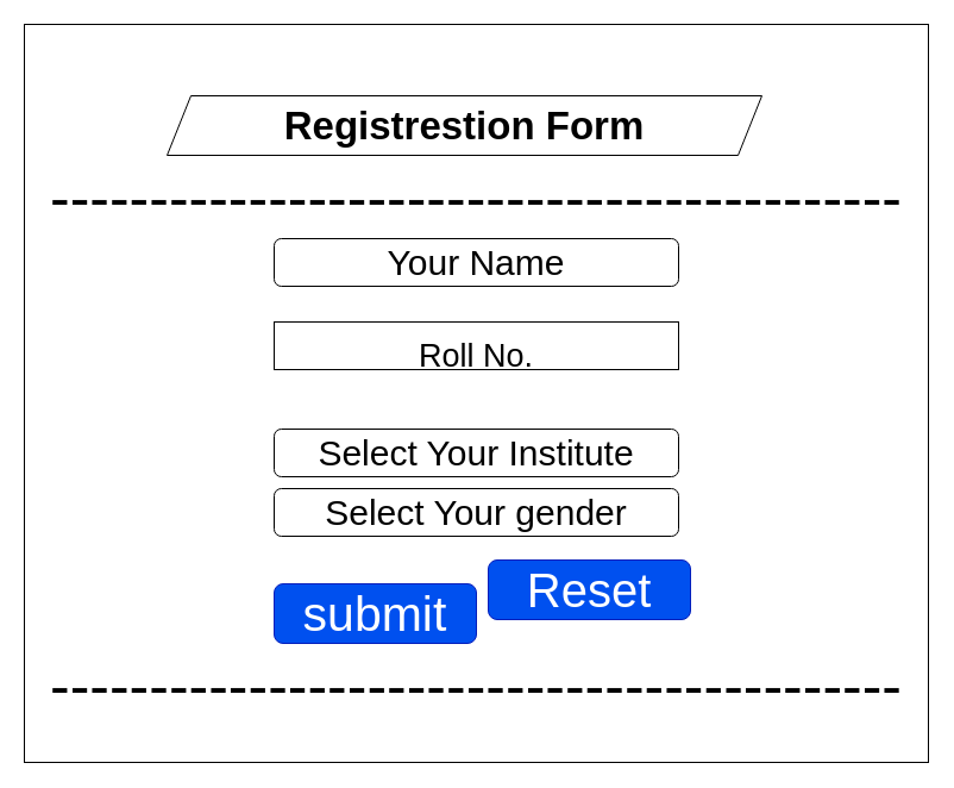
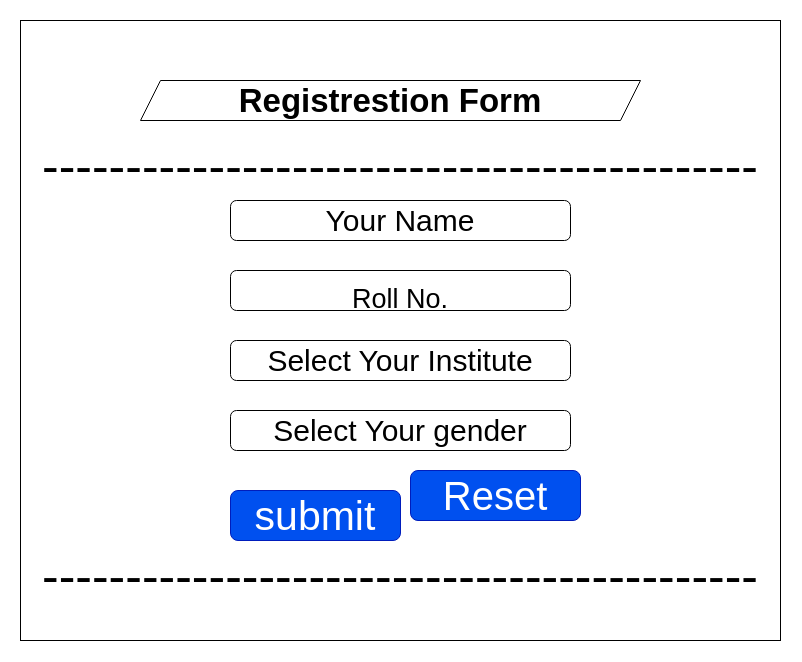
- <mxCell id="9" value="&lt;b style=&quot;font-size: 33px;&quot;&gt;Registrestion Form&lt;/b&gt;" style="shape=parallelogram;perimeter=parallelogramPerimeter;whiteSpace=wrap;html=1;fixedSize=1;rounded=0;strokeColor=default;align=center;verticalAlign=middle;fontFamily=Helvetica;fontSize=12;fontColor=default;fillColor=default;" vertex="1" parent="1"><mxGeometry x="140" y="80" width="500" height="50" as="geometry" /></mxCell>
+ <mxCell id="9" value="&lt;b style=&quot;font-size: 33px;&quot;&gt;Registrestion Form&lt;/b&gt;" style="shape=parallelogram;perimeter=parallelogramPerimeter;whiteSpace=wrap;html=1;fixedSize=1;rounded=0;strokeColor=default;align=center;verticalAlign=middle;fontFamily=Helvetica;fontSize=12;fontColor=default;fillColor=default;" vertex="1" parent="1"><mxGeometry x="140" y="80" width="500" height="40" as="geometry" /></mxCell>
- <mxCell id="6" value="&lt;font style=&quot;color: light-dark(rgb(0, 0, 0), rgb(255, 255, 255)); font-size: 27px;&quot;&gt;&lt;br&gt;&lt;/font&gt;&lt;div&gt;&lt;font style=&quot;font-size: 27px;&quot;&gt;Roll No.&lt;br&gt;&lt;/font&gt;&lt;div&gt;&lt;br&gt;&lt;/div&gt;&lt;/div&gt;" style="whiteSpace=wrap;html=1;rounded=0;" parent="1" vertex="1"><mxGeometry x="230" y="270" width="340" height="40" as="geometry" /></mxCell>
+ <mxCell id="6" value="&lt;font style=&quot;color: light-dark(rgb(0, 0, 0), rgb(255, 255, 255)); font-size: 27px;&quot;&gt;&lt;br&gt;&lt;/font&gt;&lt;div&gt;&lt;font style=&quot;font-size: 27px;&quot;&gt;Roll No.&lt;br&gt;&lt;/font&gt;&lt;div&gt;&lt;br&gt;&lt;/div&gt;&lt;/div&gt;" style="rounded=1;whiteSpace=wrap;html=1;" parent="1" vertex="1"><mxGeometry x="230" y="270" width="340" height="40" as="geometry" /></mxCell>
- <mxCell id="5" value="&lt;span style=&quot;font-size: 30px;&quot;&gt;Select Your Institute&lt;/span&gt;" style="rounded=1;whiteSpace=wrap;html=1;" parent="1" vertex="1"><mxGeometry x="230" y="360" width="340" height="40" as="geometry" /></mxCell>
+ <mxCell id="5" value="&lt;span style=&quot;font-size: 30px;&quot;&gt;Select Your Institute&lt;/span&gt;" style="rounded=1;whiteSpace=wrap;html=1;" parent="1" vertex="1"><mxGeometry x="230" y="340" width="340" height="40" as="geometry" /></mxCell>
